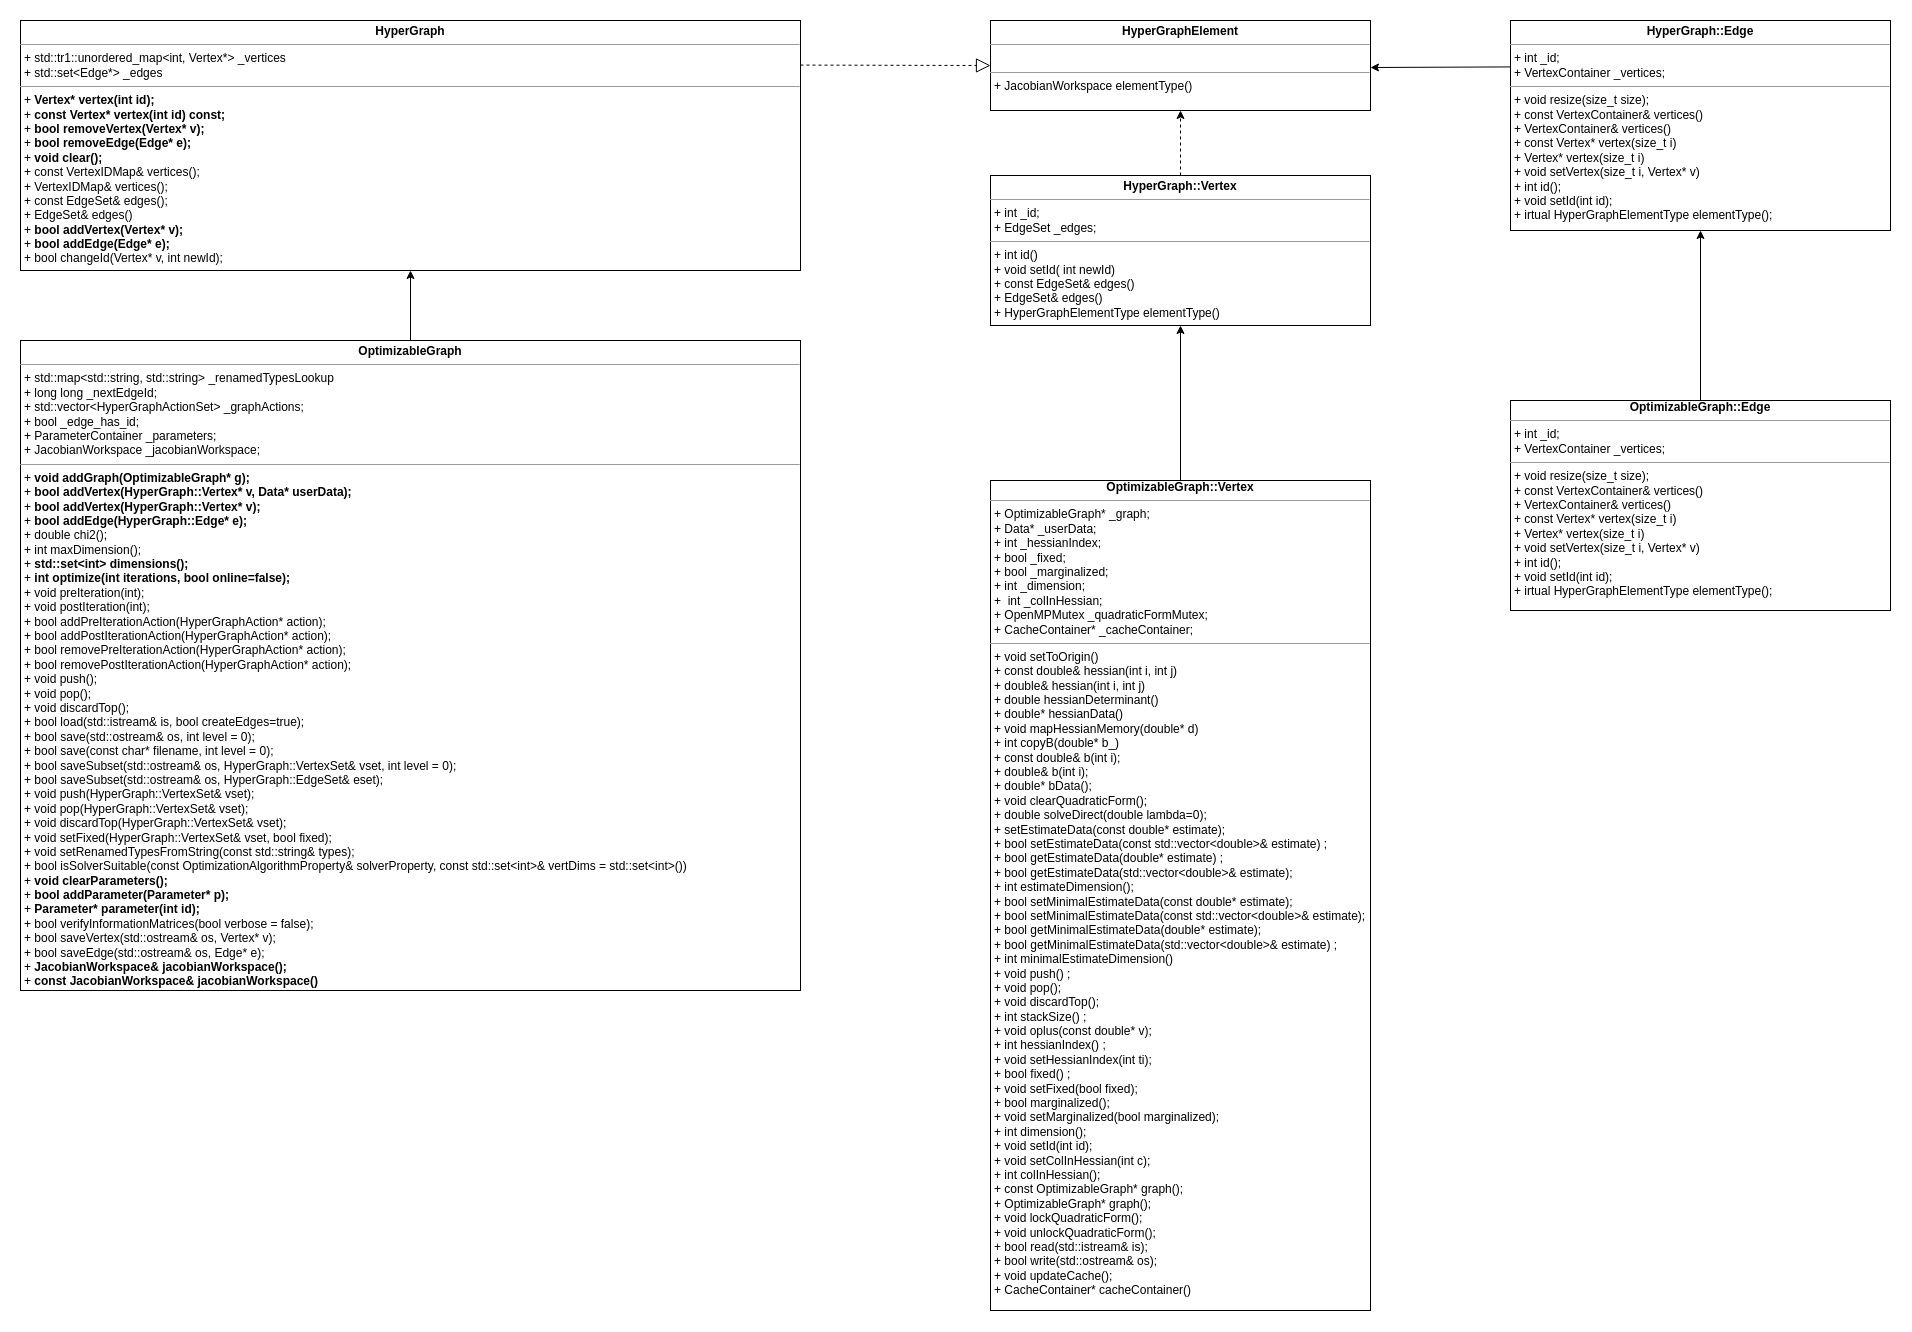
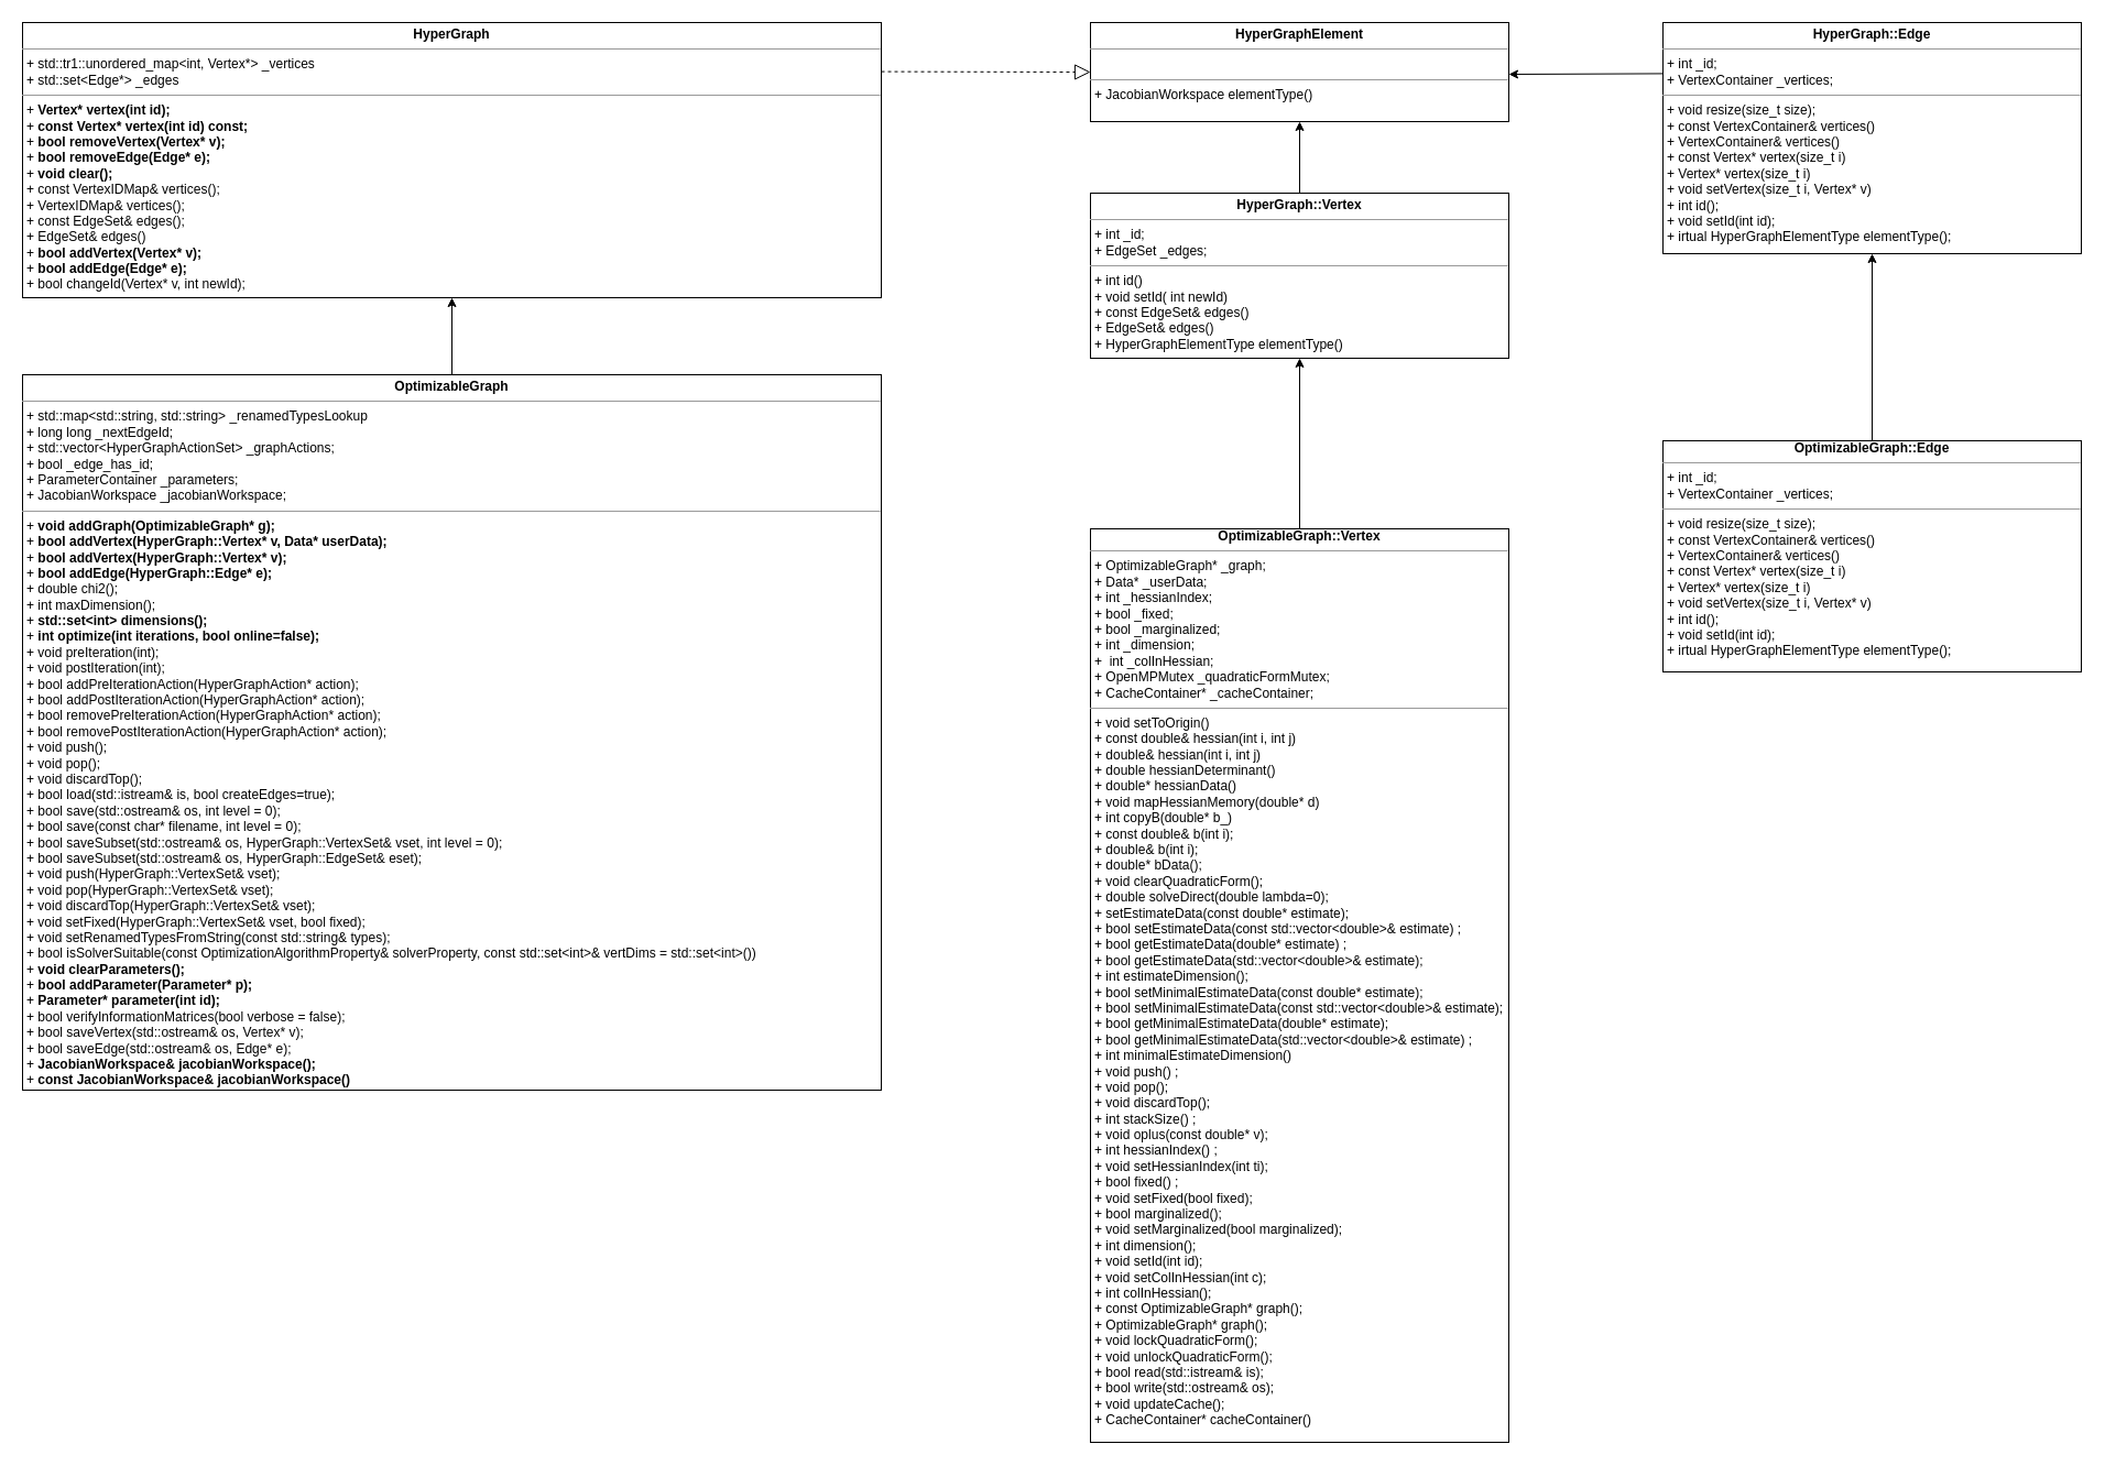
- <mxCell id="6" style="edgeStyle=orthogonalEdgeStyle;rounded=0;orthogonalLoop=1;jettySize=auto;html=1;entryX=0.5;entryY=1;entryDx=0;entryDy=0;dashed=1;" edge="1" parent="1" source="7" target="5"><mxGeometry relative="1" as="geometry" /></mxCell>
+ <mxCell id="6" style="edgeStyle=orthogonalEdgeStyle;rounded=0;orthogonalLoop=1;jettySize=auto;html=1;entryX=0.5;entryY=1;entryDx=0;entryDy=0;" edge="1" parent="1" source="7" target="5"><mxGeometry relative="1" as="geometry" /></mxCell>
